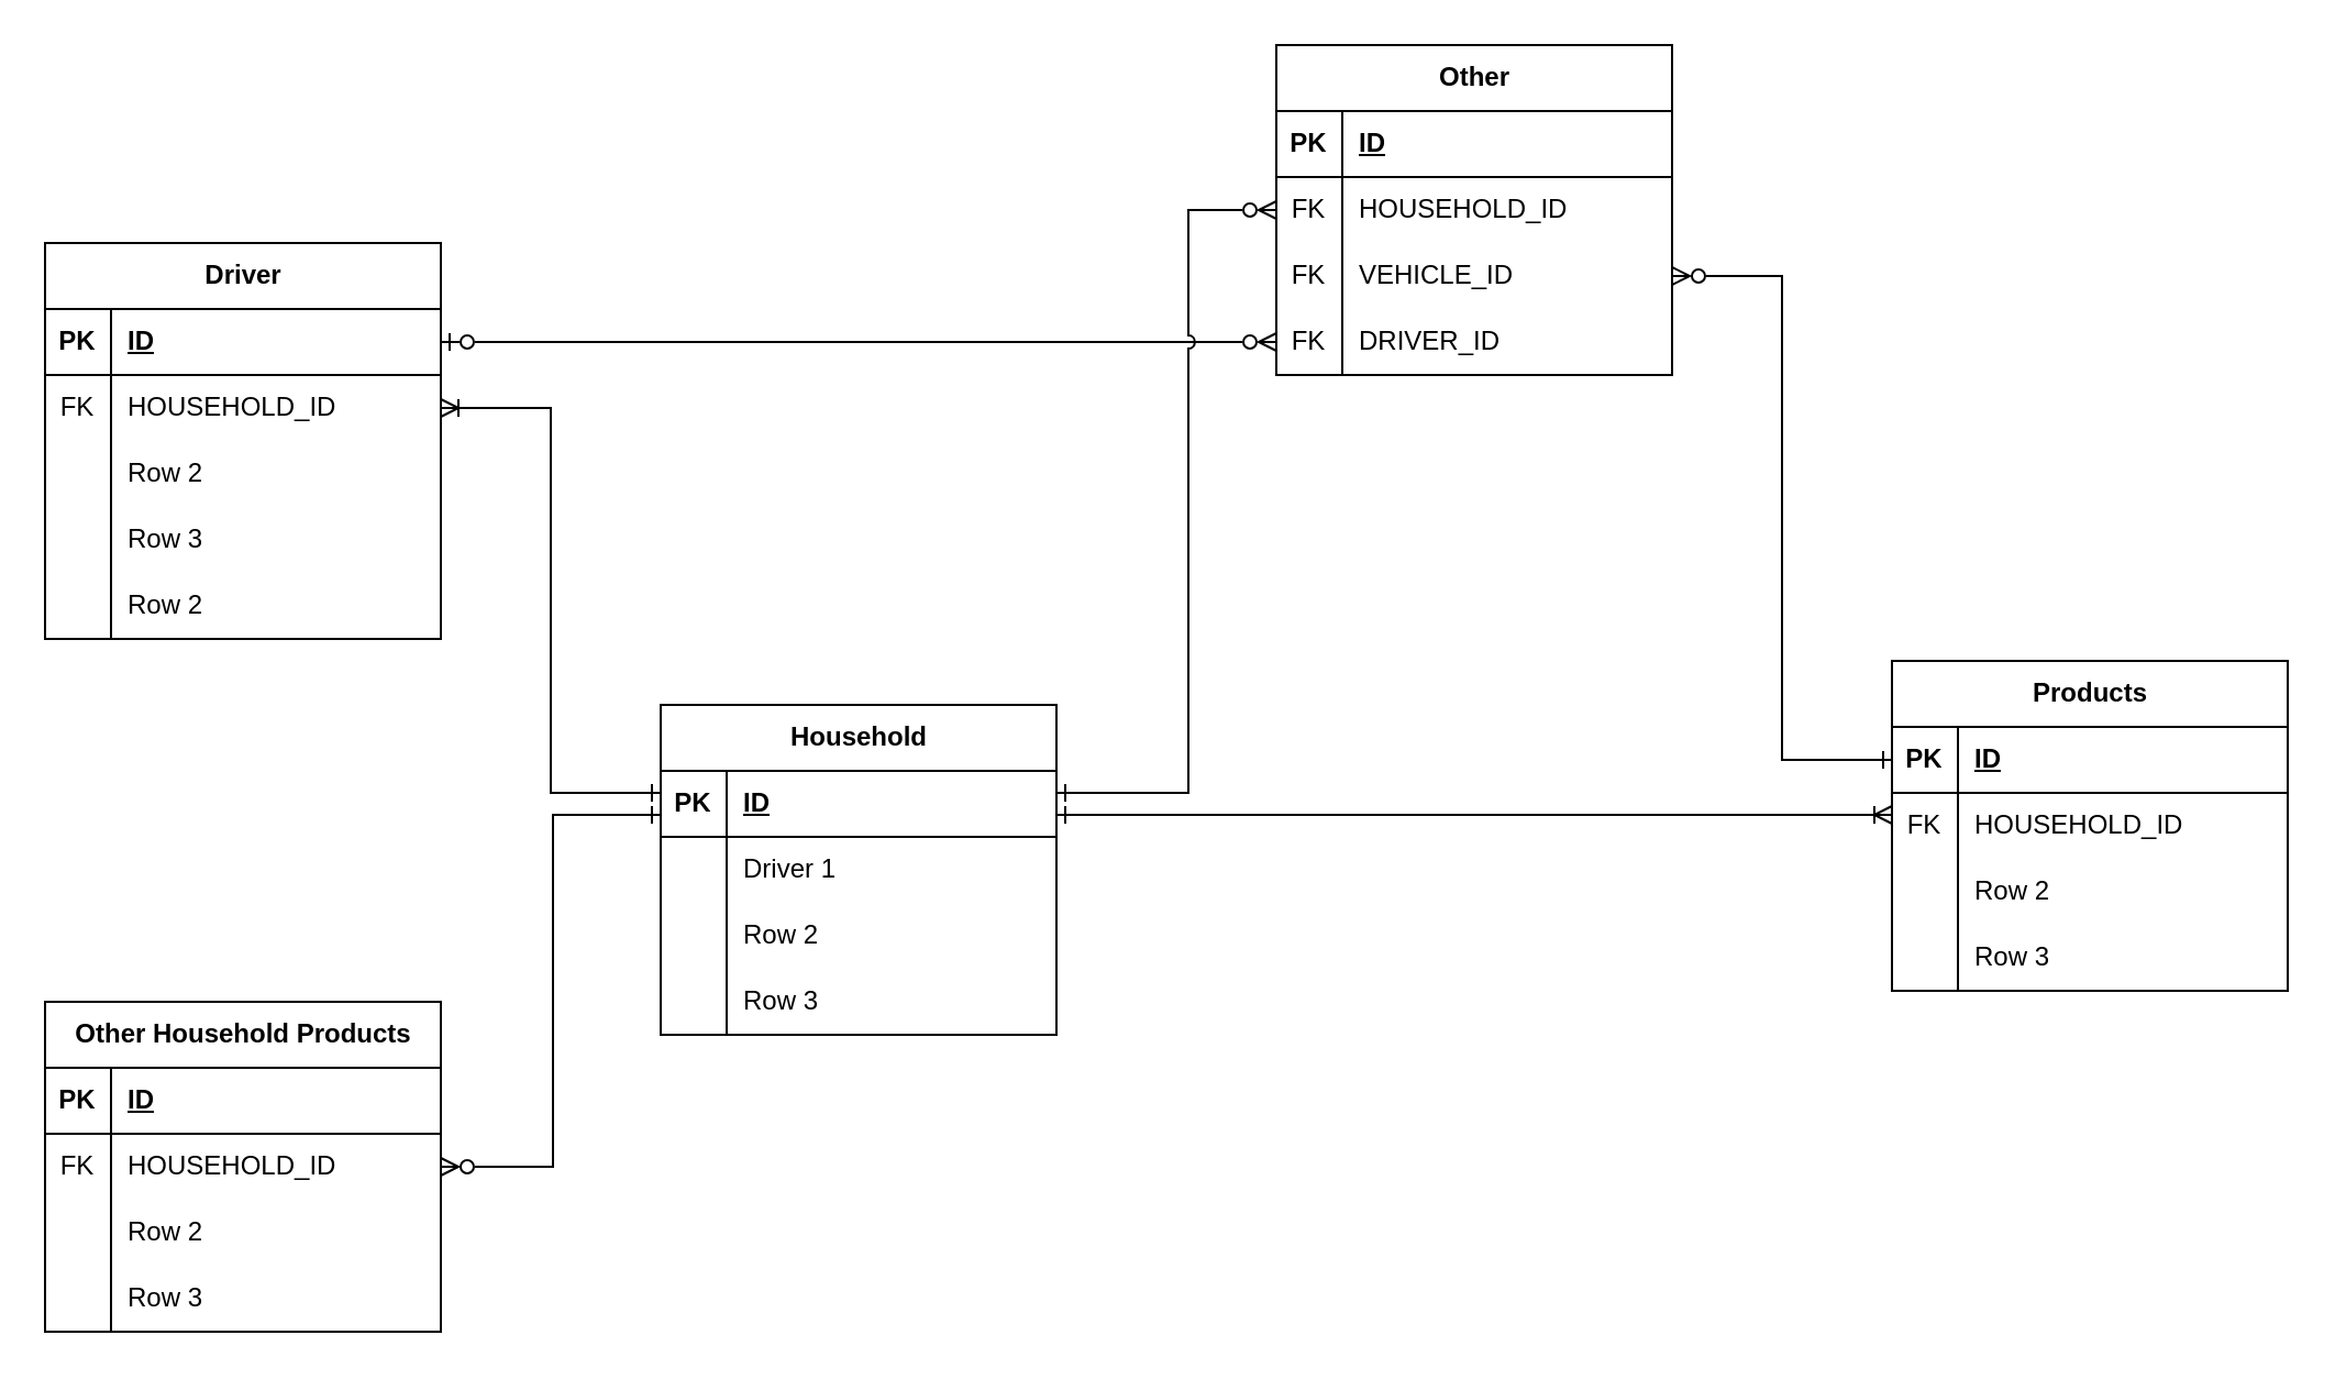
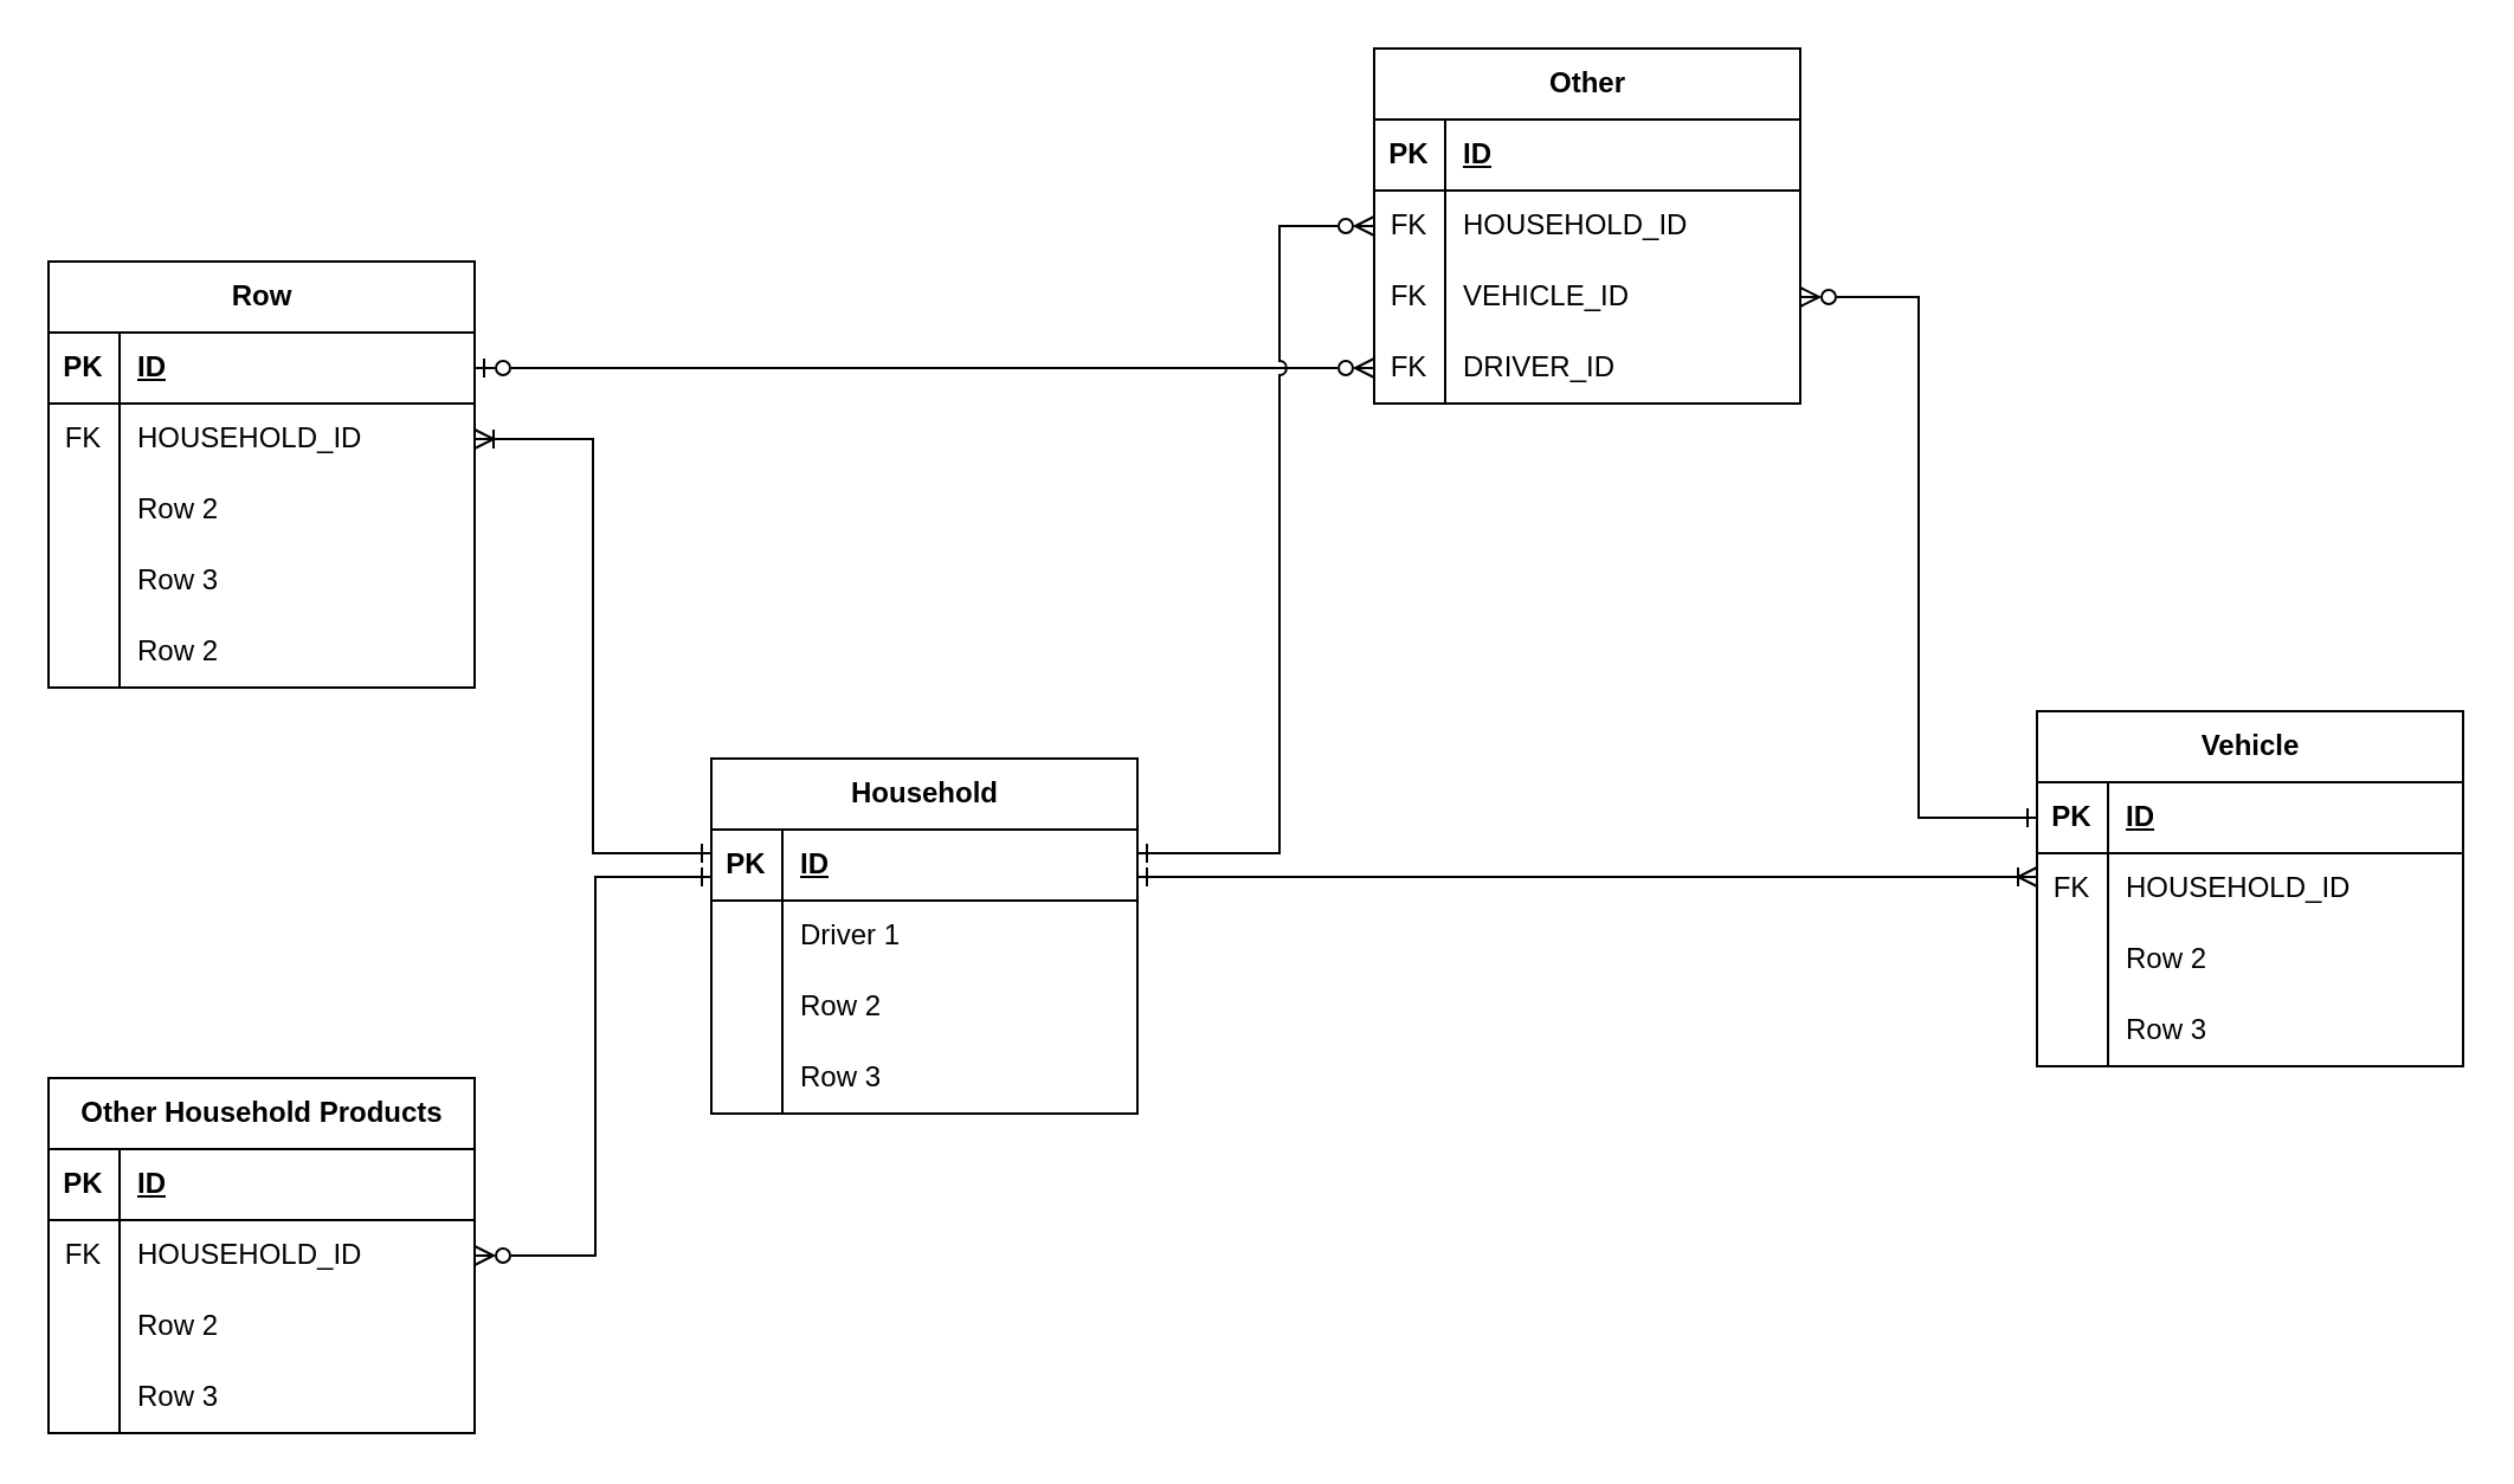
- <mxCell id="28" value="Driver" style="shape=table;startSize=30;container=1;collapsible=1;childLayout=tableLayout;fixedRows=1;rowLines=0;fontStyle=1;align=center;resizeLast=1;html=1;" parent="1" vertex="1"><mxGeometry x="20" y="110" width="180" height="180" as="geometry" /></mxCell>
+ <mxCell id="28" value="Row" style="shape=table;startSize=30;container=1;collapsible=1;childLayout=tableLayout;fixedRows=1;rowLines=0;fontStyle=1;align=center;resizeLast=1;html=1;" parent="1" vertex="1"><mxGeometry x="20" y="110" width="180" height="180" as="geometry" /></mxCell>
- <mxCell id="15" value="Products" style="shape=table;startSize=30;container=1;collapsible=1;childLayout=tableLayout;fixedRows=1;rowLines=0;fontStyle=1;align=center;resizeLast=1;html=1;" parent="1" vertex="1"><mxGeometry x="860" y="300" width="180" height="150" as="geometry" /></mxCell>
+ <mxCell id="15" value="Vehicle" style="shape=table;startSize=30;container=1;collapsible=1;childLayout=tableLayout;fixedRows=1;rowLines=0;fontStyle=1;align=center;resizeLast=1;html=1;" parent="1" vertex="1"><mxGeometry x="860" y="300" width="180" height="150" as="geometry" /></mxCell>
